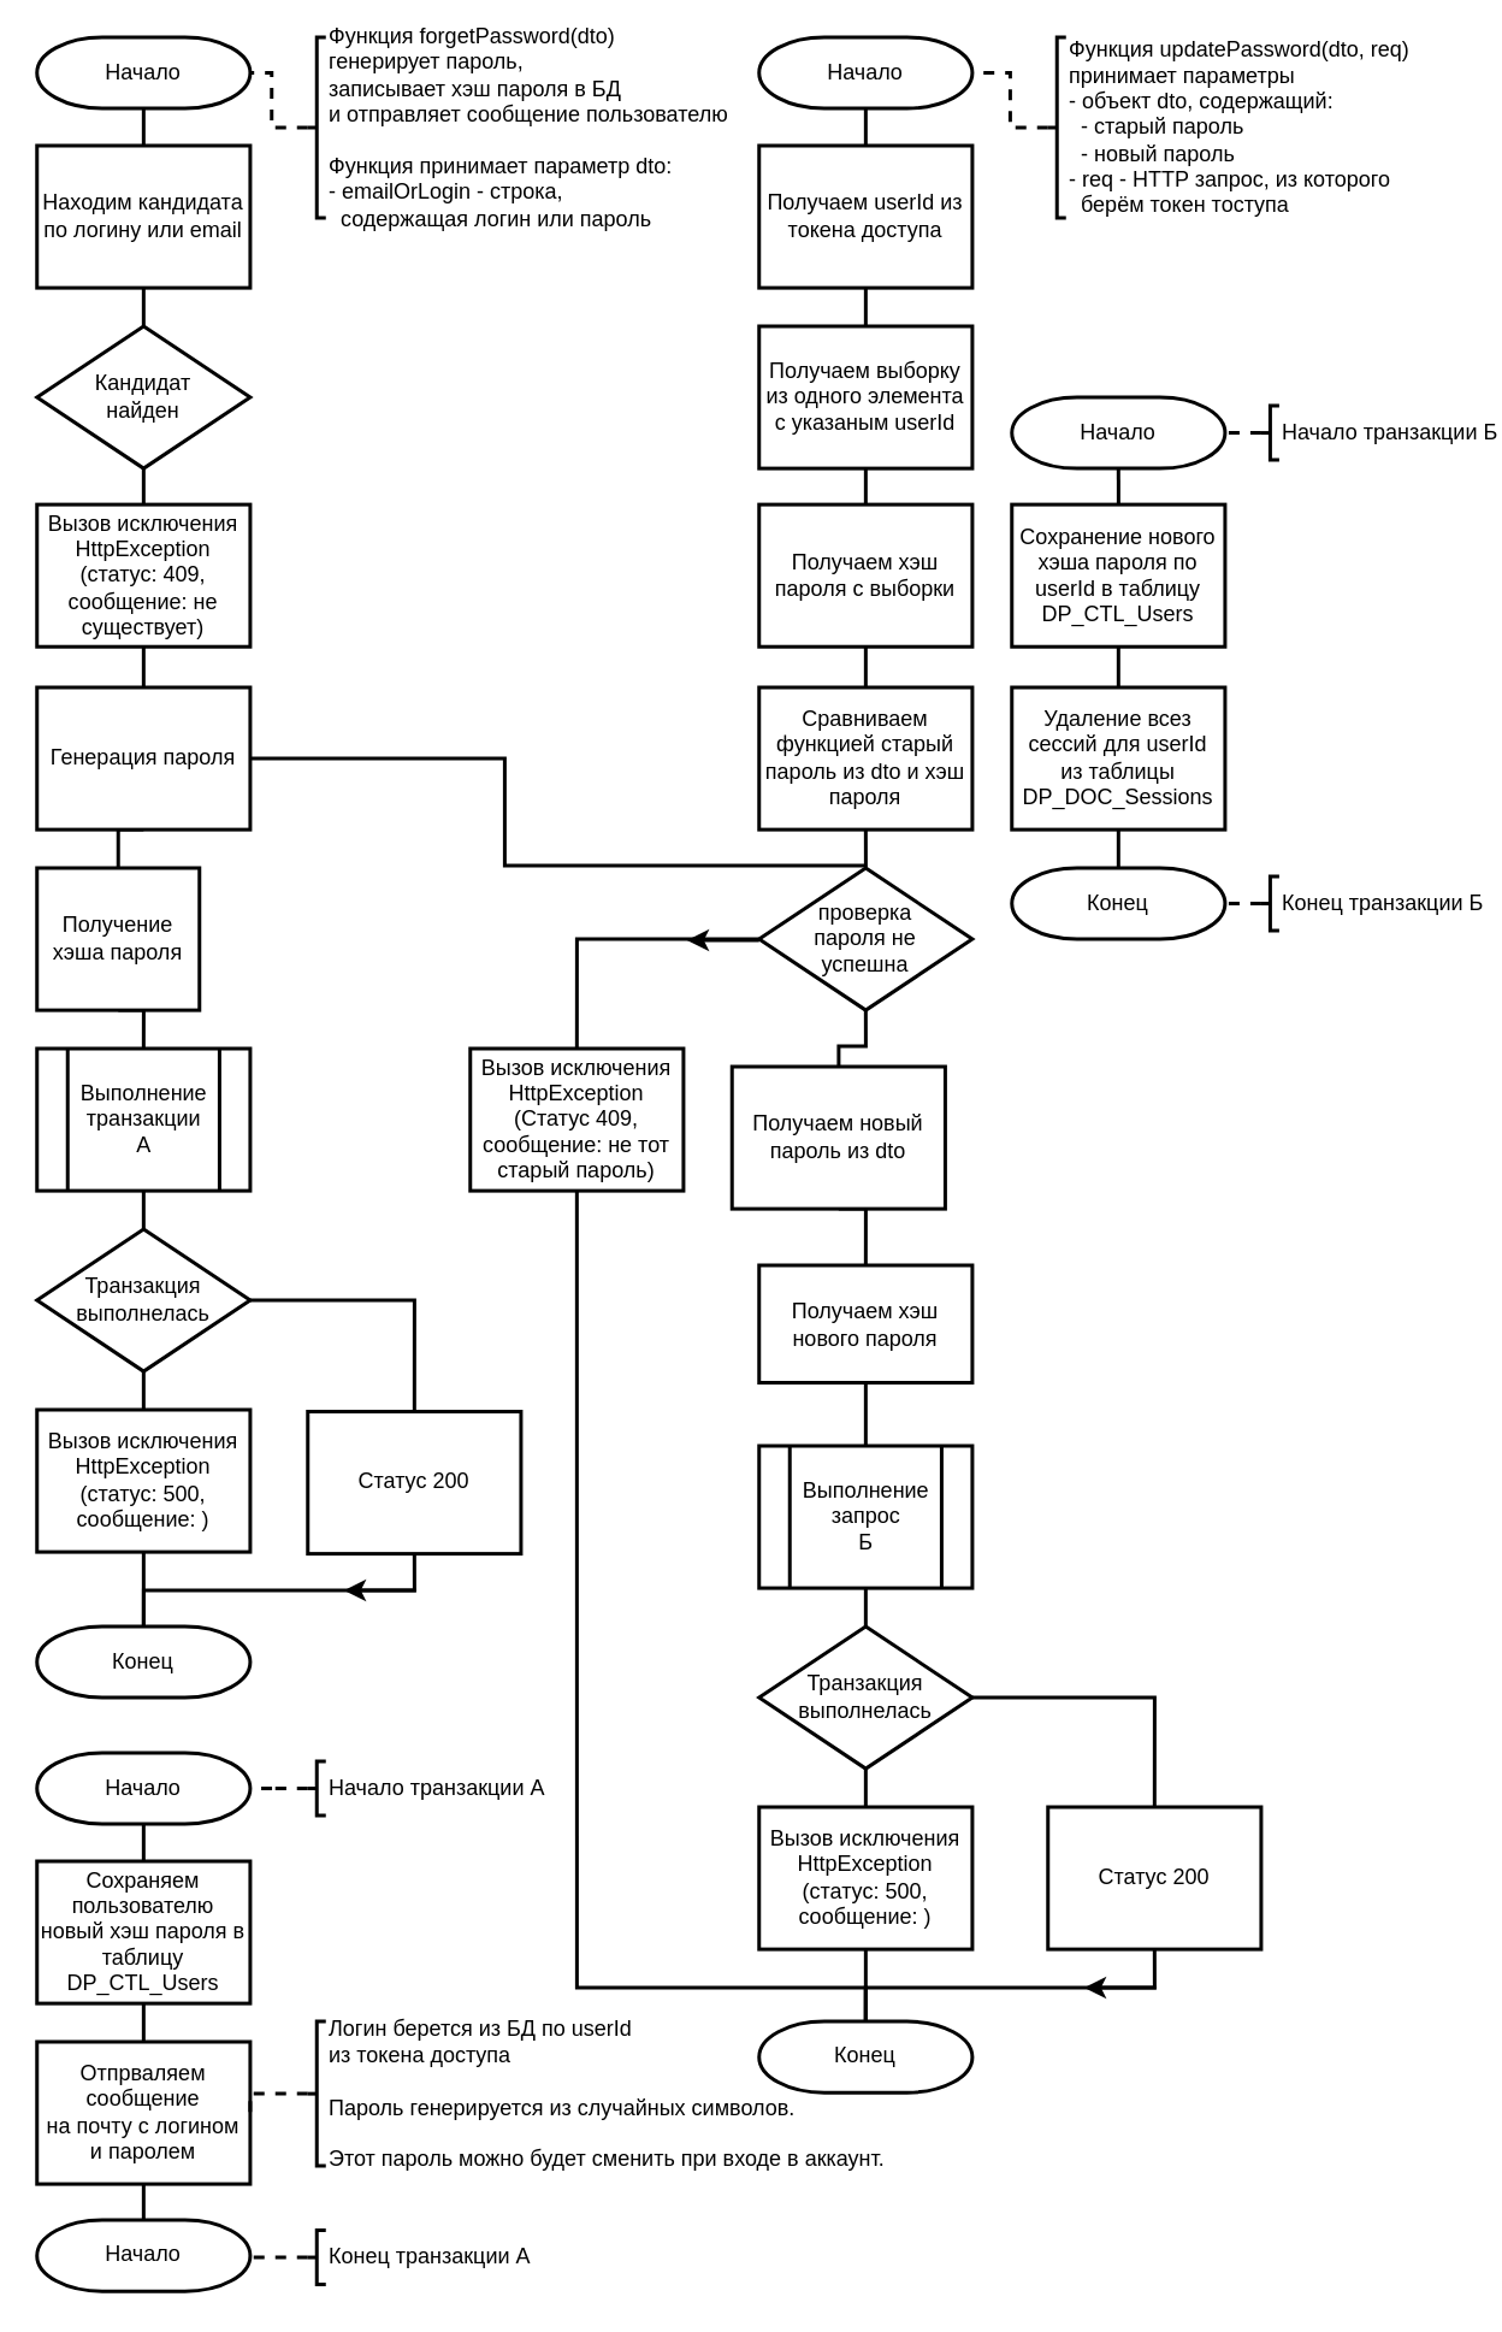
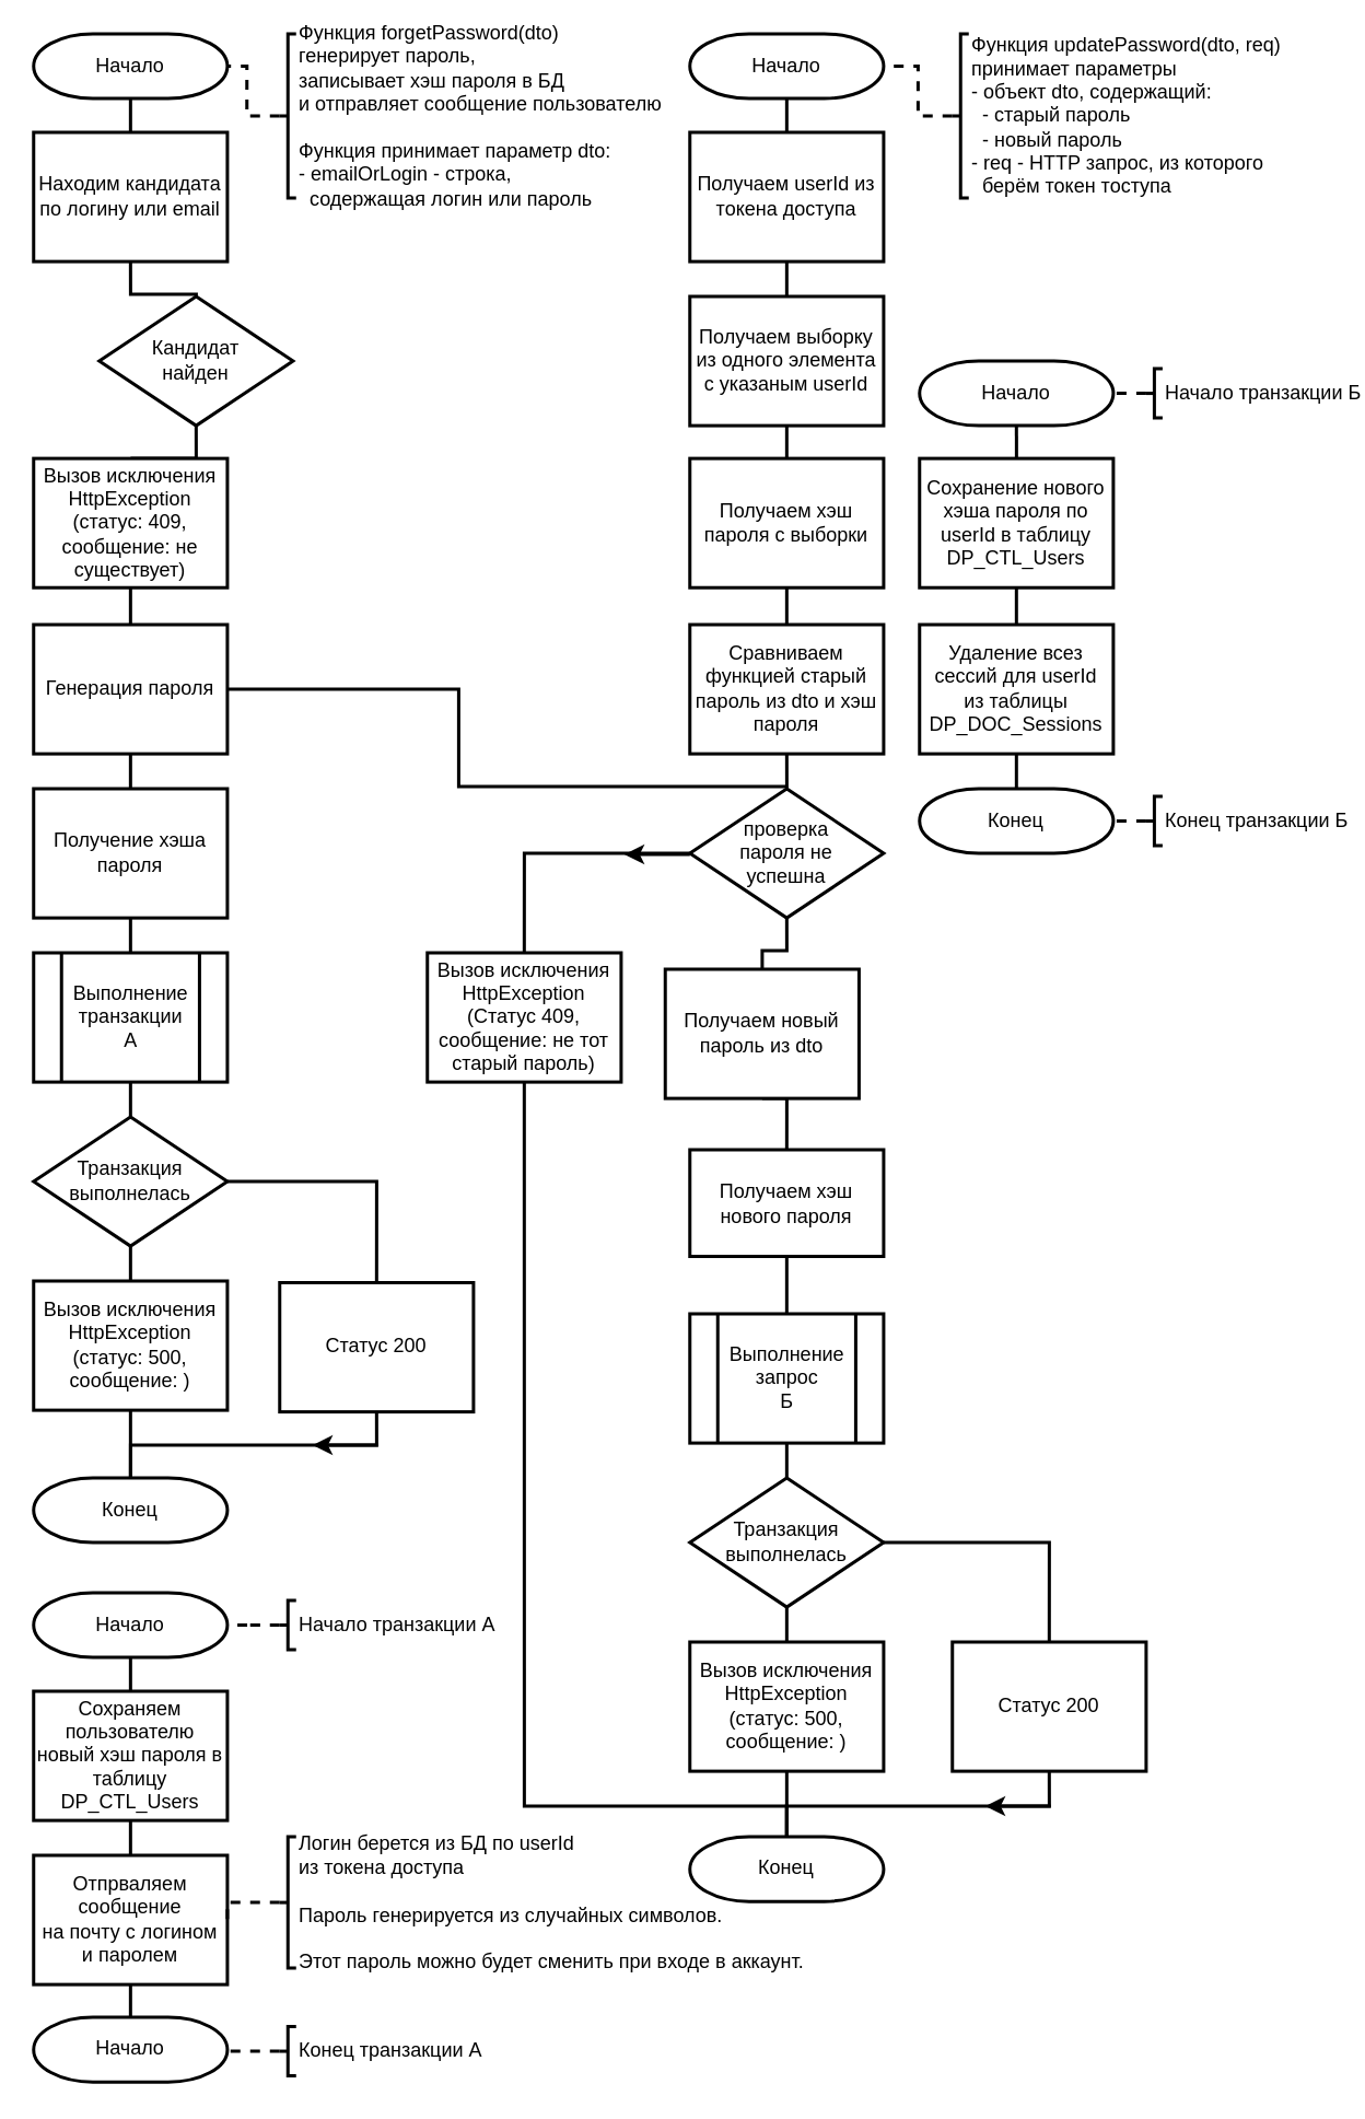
- <mxCell id="7" value="Кандидат&lt;br&gt;найден" style="strokeWidth=2;html=1;shape=mxgraph.flowchart.decision;whiteSpace=wrap;" vertex="1" parent="1"><mxGeometry x="20" y="180" width="118.11" height="78.74" as="geometry" /></mxCell>
+ <mxCell id="7" value="Кандидат&lt;br&gt;найден" style="strokeWidth=2;html=1;shape=mxgraph.flowchart.decision;whiteSpace=wrap;" vertex="1" parent="1"><mxGeometry x="60" y="180" width="118.11" height="78.74" as="geometry" /></mxCell>
- <mxCell id="13" value="Получение хэша пароля" style="rounded=0;whiteSpace=wrap;html=1;absoluteArcSize=1;arcSize=14;strokeWidth=2;" vertex="1" parent="1"><mxGeometry x="20" y="480" width="90" height="78.74" as="geometry" /></mxCell>
+ <mxCell id="13" value="Получение хэша пароля" style="rounded=0;whiteSpace=wrap;html=1;absoluteArcSize=1;arcSize=14;strokeWidth=2;" vertex="1" parent="1"><mxGeometry x="20" y="480" width="118.11" height="78.74" as="geometry" /></mxCell>
